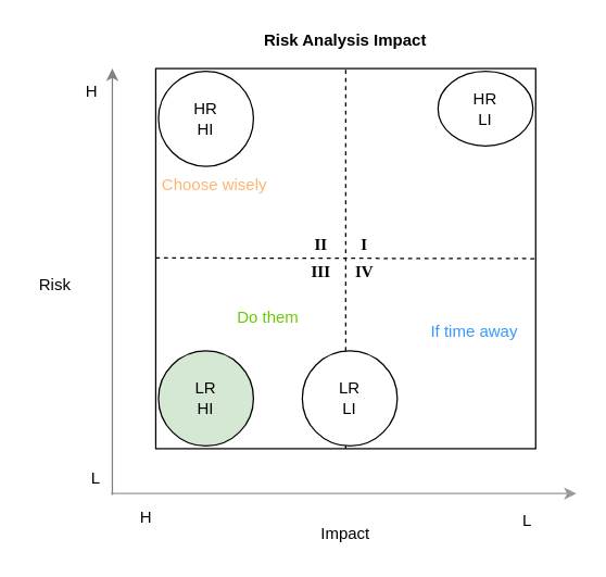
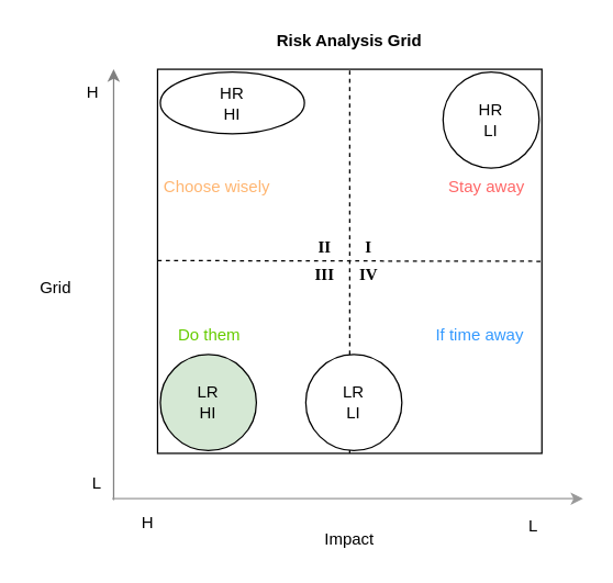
- <mxCell id="5" value="Risk Analysis Impact" style="text;html=1;strokeColor=none;fillColor=none;align=center;verticalAlign=middle;whiteSpace=wrap;rounded=0;fontStyle=1" parent="1" vertex="1"><mxGeometry x="169" y="20" width="170" height="20" as="geometry" /></mxCell>
+ <mxCell id="5" value="Risk Analysis Grid" style="text;html=1;strokeColor=none;fillColor=none;align=center;verticalAlign=middle;whiteSpace=wrap;rounded=0;fontStyle=1" parent="1" vertex="1"><mxGeometry x="169" y="20" width="170" height="20" as="geometry" /></mxCell>
- <mxCell id="7" value="HR&lt;br&gt;LI" style="ellipse;whiteSpace=wrap;html=1;" parent="1" vertex="1"><mxGeometry x="322" y="52" width="70" height="55" as="geometry" /></mxCell>
+ <mxCell id="7" value="HR&lt;br&gt;LI" style="ellipse;whiteSpace=wrap;html=1;" parent="1" vertex="1"><mxGeometry x="322" y="52" width="70" height="70" as="geometry" /></mxCell>
- <mxCell id="6" value="HR&lt;br&gt;HI" style="ellipse;whiteSpace=wrap;html=1;" parent="1" vertex="1"><mxGeometry x="116" y="52" width="70" height="70" as="geometry" /></mxCell>
+ <mxCell id="6" value="HR&lt;br&gt;HI" style="ellipse;whiteSpace=wrap;html=1;" parent="1" vertex="1"><mxGeometry x="116" y="52" width="105" height="45" as="geometry" /></mxCell>
+ <mxCell id="15" value="Stay away" style="text;html=1;strokeColor=none;fillColor=none;align=center;verticalAlign=middle;whiteSpace=wrap;rounded=0;fontFamily=Helvetica;fontColor=#FF6666;" parent="1" vertex="1"><mxGeometry x="320" y="126" width="68" height="20" as="geometry" /></mxCell>
- <mxCell id="20" value="Risk" style="text;html=1;strokeColor=none;fillColor=none;align=center;verticalAlign=middle;whiteSpace=wrap;rounded=0;fontFamily=Helvetica;fontColor=#000000;" parent="1" vertex="1"><mxGeometry x="20" y="200" width="40" height="20" as="geometry" /></mxCell>
+ <mxCell id="20" value="Grid" style="text;html=1;strokeColor=none;fillColor=none;align=center;verticalAlign=middle;whiteSpace=wrap;rounded=0;fontFamily=Helvetica;fontColor=#000000;" parent="1" vertex="1"><mxGeometry x="20" y="200" width="40" height="20" as="geometry" /></mxCell>
- <mxCell id="14" value="Do them" style="text;html=1;strokeColor=none;fillColor=none;align=center;verticalAlign=middle;whiteSpace=wrap;rounded=0;fontFamily=Helvetica;fontColor=#66CC00;" parent="1" vertex="1"><mxGeometry x="163" y="224" width="68" height="20" as="geometry" /></mxCell>
+ <mxCell id="14" value="Do them" style="text;html=1;strokeColor=none;fillColor=none;align=center;verticalAlign=middle;whiteSpace=wrap;rounded=0;fontFamily=Helvetica;fontColor=#66CC00;" parent="1" vertex="1"><mxGeometry x="118" y="234" width="68" height="20" as="geometry" /></mxCell>
